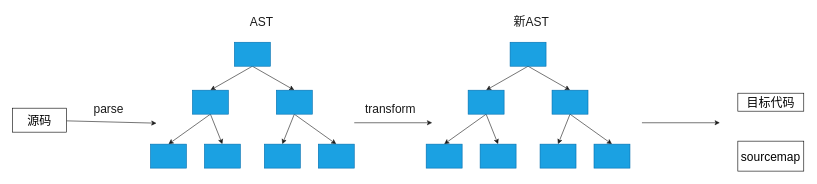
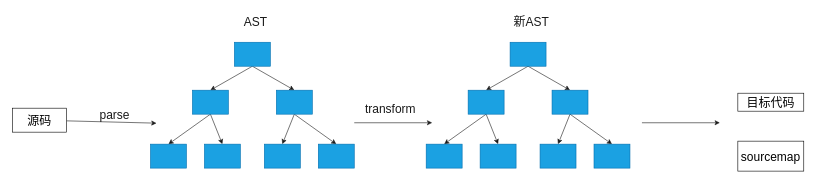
- <mxCell id="18" value="AST" style="text;html=1;align=center;verticalAlign=middle;resizable=0;points=[];autosize=1;strokeColor=none;fillColor=none;fontSize=20;fontColor=#1A1A1A;" vertex="1" parent="1"><mxGeometry x="410" y="20" width="50" height="30" as="geometry" /></mxCell>
+ <mxCell id="18" value="AST" style="text;html=1;align=center;verticalAlign=middle;resizable=0;points=[];autosize=1;strokeColor=none;fillColor=none;fontSize=20;fontColor=#1A1A1A;" vertex="1" parent="1"><mxGeometry x="400" y="20" width="50" height="30" as="geometry" /></mxCell>
- <mxCell id="17" value="&lt;font color=&quot;#1a1a1a&quot;&gt;parse&lt;/font&gt;" style="text;html=1;align=center;verticalAlign=middle;resizable=0;points=[];autosize=1;strokeColor=none;fillColor=none;fontSize=20;" vertex="1" parent="1"><mxGeometry x="145" y="165" width="70" height="30" as="geometry" /></mxCell>
+ <mxCell id="17" value="&lt;font color=&quot;#1a1a1a&quot;&gt;parse&lt;/font&gt;" style="text;html=1;align=center;verticalAlign=middle;resizable=0;points=[];autosize=1;strokeColor=none;fillColor=none;fontSize=20;" vertex="1" parent="1"><mxGeometry x="155" y="175" width="70" height="30" as="geometry" /></mxCell>
